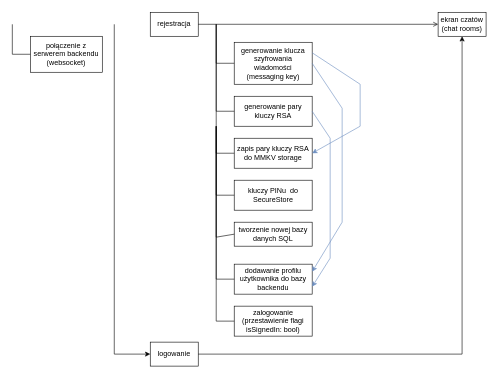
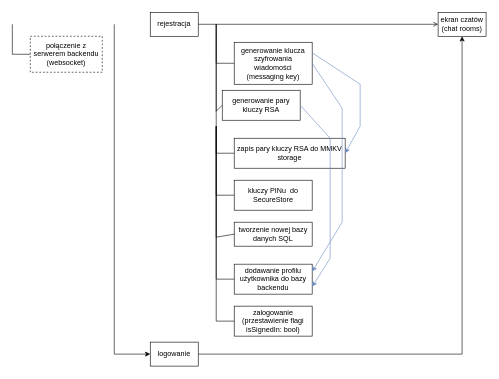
- <mxCell id="18" value="połączenie z serwerem backendu&lt;br&gt;(websocket)" style="rounded=0;whiteSpace=wrap;html=1;" parent="1" vertex="1"><mxGeometry x="50" y="60" width="120" height="60" as="geometry" /></mxCell>
+ <mxCell id="18" value="połączenie z serwerem backendu&lt;br&gt;(websocket)" style="rounded=0;whiteSpace=wrap;html=1;dashed=1;" parent="1" vertex="1"><mxGeometry x="50" y="60" width="120" height="60" as="geometry" /></mxCell>
- <mxCell id="20" value="generowanie pary kluczy RSA" style="rounded=0;whiteSpace=wrap;html=1;" vertex="1" parent="1"><mxGeometry x="390" y="160" width="130" height="50" as="geometry" /></mxCell>
+ <mxCell id="20" value="generowanie pary kluczy RSA" style="rounded=0;whiteSpace=wrap;html=1;" vertex="1" parent="1"><mxGeometry x="370" y="150" width="130" height="50" as="geometry" /></mxCell>
- <mxCell id="5" value="zapis pary kluczy RSA do MMKV storage" style="rounded=0;whiteSpace=wrap;html=1;" parent="1" vertex="1"><mxGeometry x="390" y="230" width="130" height="50" as="geometry" /></mxCell>
+ <mxCell id="5" value="zapis pary kluczy RSA do MMKV storage" style="rounded=0;whiteSpace=wrap;html=1;" parent="1" vertex="1"><mxGeometry x="390" y="230" width="185" height="50" as="geometry" /></mxCell>
